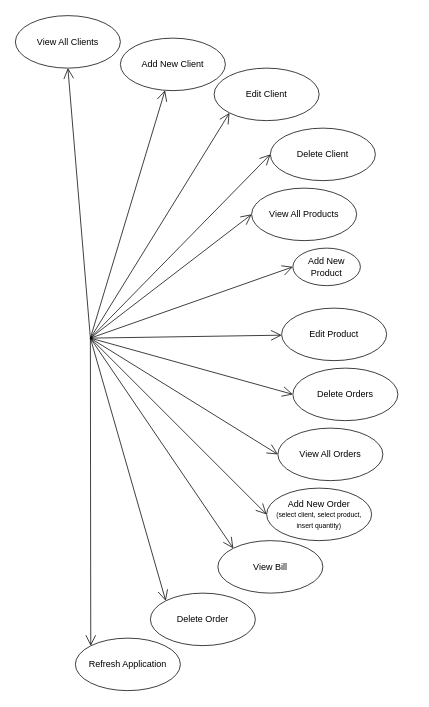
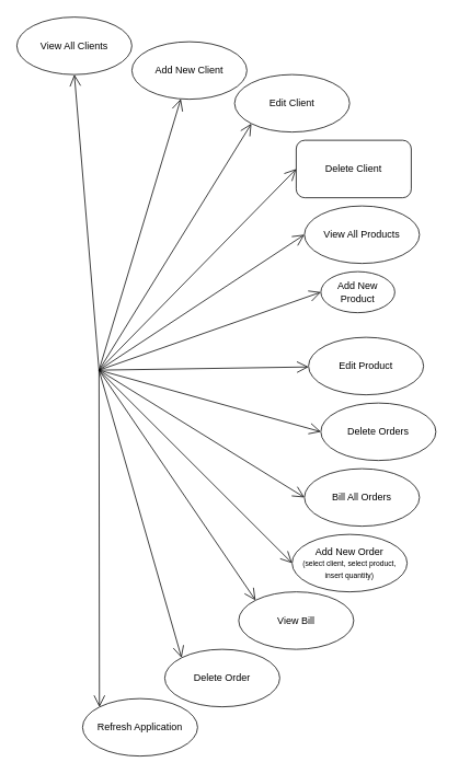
- <mxCell id="5" value="Delete Client" style="ellipse;whiteSpace=wrap;html=1;" vertex="1" parent="2"><mxGeometry x="340" y="150" width="140" height="70" as="geometry" /></mxCell>
+ <mxCell id="5" value="Delete Client" style="whiteSpace=wrap;html=1;rounded=1;" vertex="1" parent="2"><mxGeometry x="340" y="150" width="140" height="70" as="geometry" /></mxCell>
- <mxCell id="7" value="View All Products" style="ellipse;whiteSpace=wrap;html=1;" vertex="1" parent="2"><mxGeometry x="315" y="230" width="140" height="70" as="geometry" /></mxCell>
+ <mxCell id="7" value="View All Products" style="ellipse;whiteSpace=wrap;html=1;" vertex="1" parent="2"><mxGeometry x="350" y="230" width="140" height="70" as="geometry" /></mxCell>
- <mxCell id="11" value="View All Orders" style="ellipse;whiteSpace=wrap;html=1;" vertex="1" parent="2"><mxGeometry x="350" y="550" width="140" height="70" as="geometry" /></mxCell>
+ <mxCell id="11" value="Bill All Orders" style="ellipse;whiteSpace=wrap;html=1;" vertex="1" parent="2"><mxGeometry x="350" y="550" width="140" height="70" as="geometry" /></mxCell>
